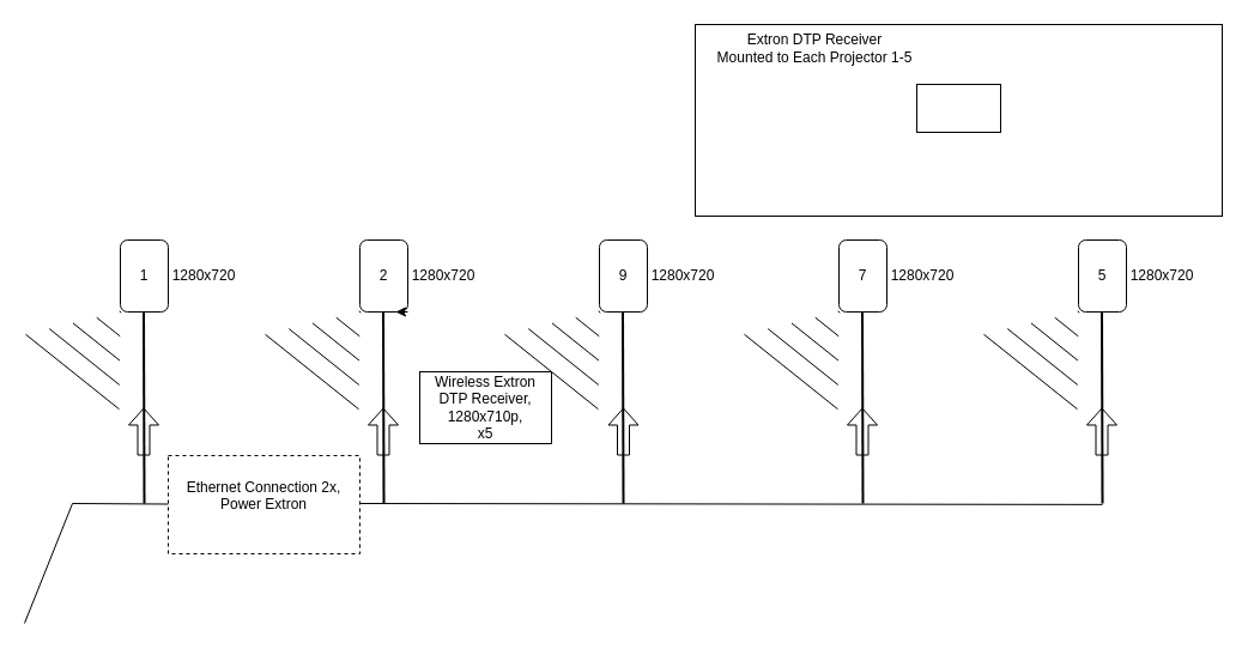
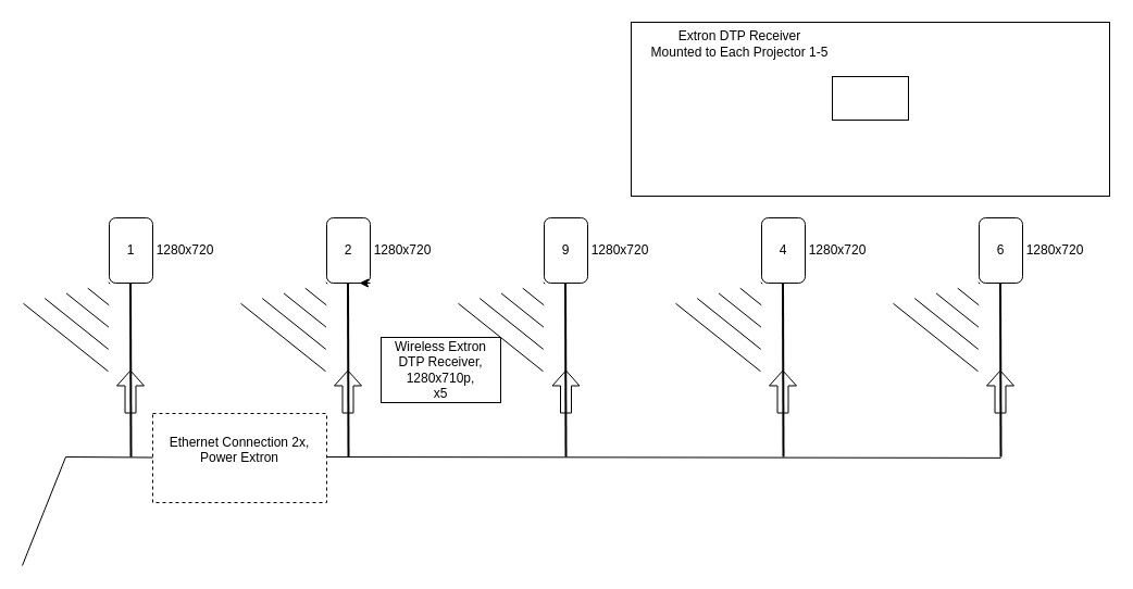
- <mxCell id="16" value="&lt;div&gt;7&lt;/div&gt;" style="text;strokeColor=none;align=center;fillColor=none;html=1;verticalAlign=middle;whiteSpace=wrap;rounded=0;" vertex="1" parent="1"><mxGeometry x="690" y="215" width="60" height="30" as="geometry" /></mxCell>
+ <mxCell id="16" value="&lt;div&gt;4&lt;/div&gt;" style="text;strokeColor=none;align=center;fillColor=none;html=1;verticalAlign=middle;whiteSpace=wrap;rounded=0;" vertex="1" parent="1"><mxGeometry x="690" y="215" width="60" height="30" as="geometry" /></mxCell>
- <mxCell id="17" value="&lt;div&gt;5&lt;/div&gt;" style="text;strokeColor=none;align=center;fillColor=none;html=1;verticalAlign=middle;whiteSpace=wrap;rounded=0;" vertex="1" parent="1"><mxGeometry x="890" y="215" width="60" height="30" as="geometry" /></mxCell>
+ <mxCell id="17" value="&lt;div&gt;6&lt;/div&gt;" style="text;strokeColor=none;align=center;fillColor=none;html=1;verticalAlign=middle;whiteSpace=wrap;rounded=0;" vertex="1" parent="1"><mxGeometry x="890" y="215" width="60" height="30" as="geometry" /></mxCell>
